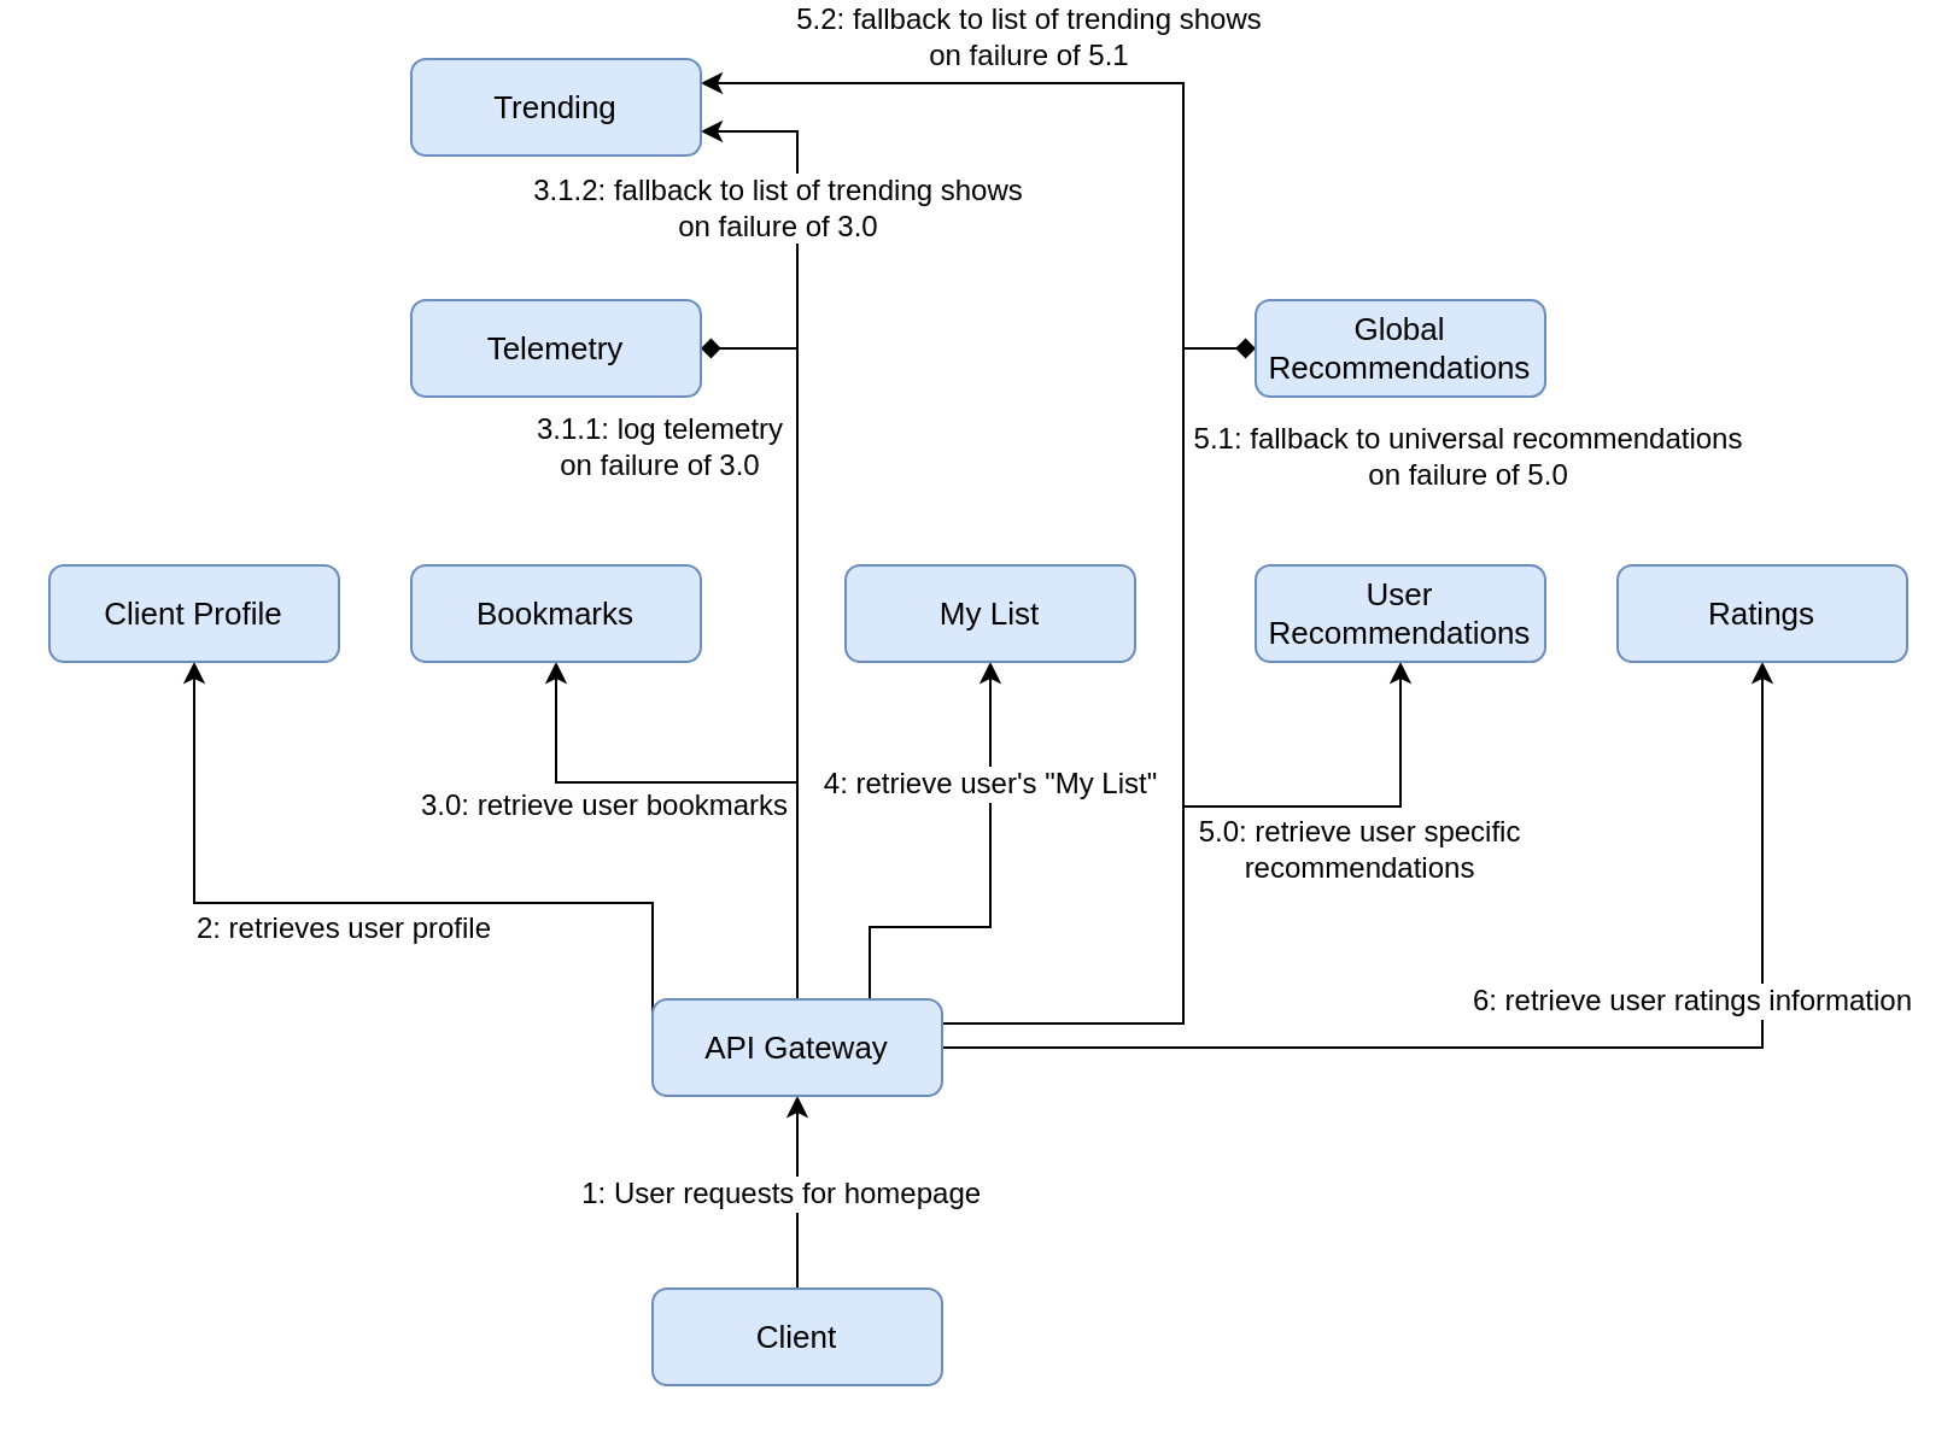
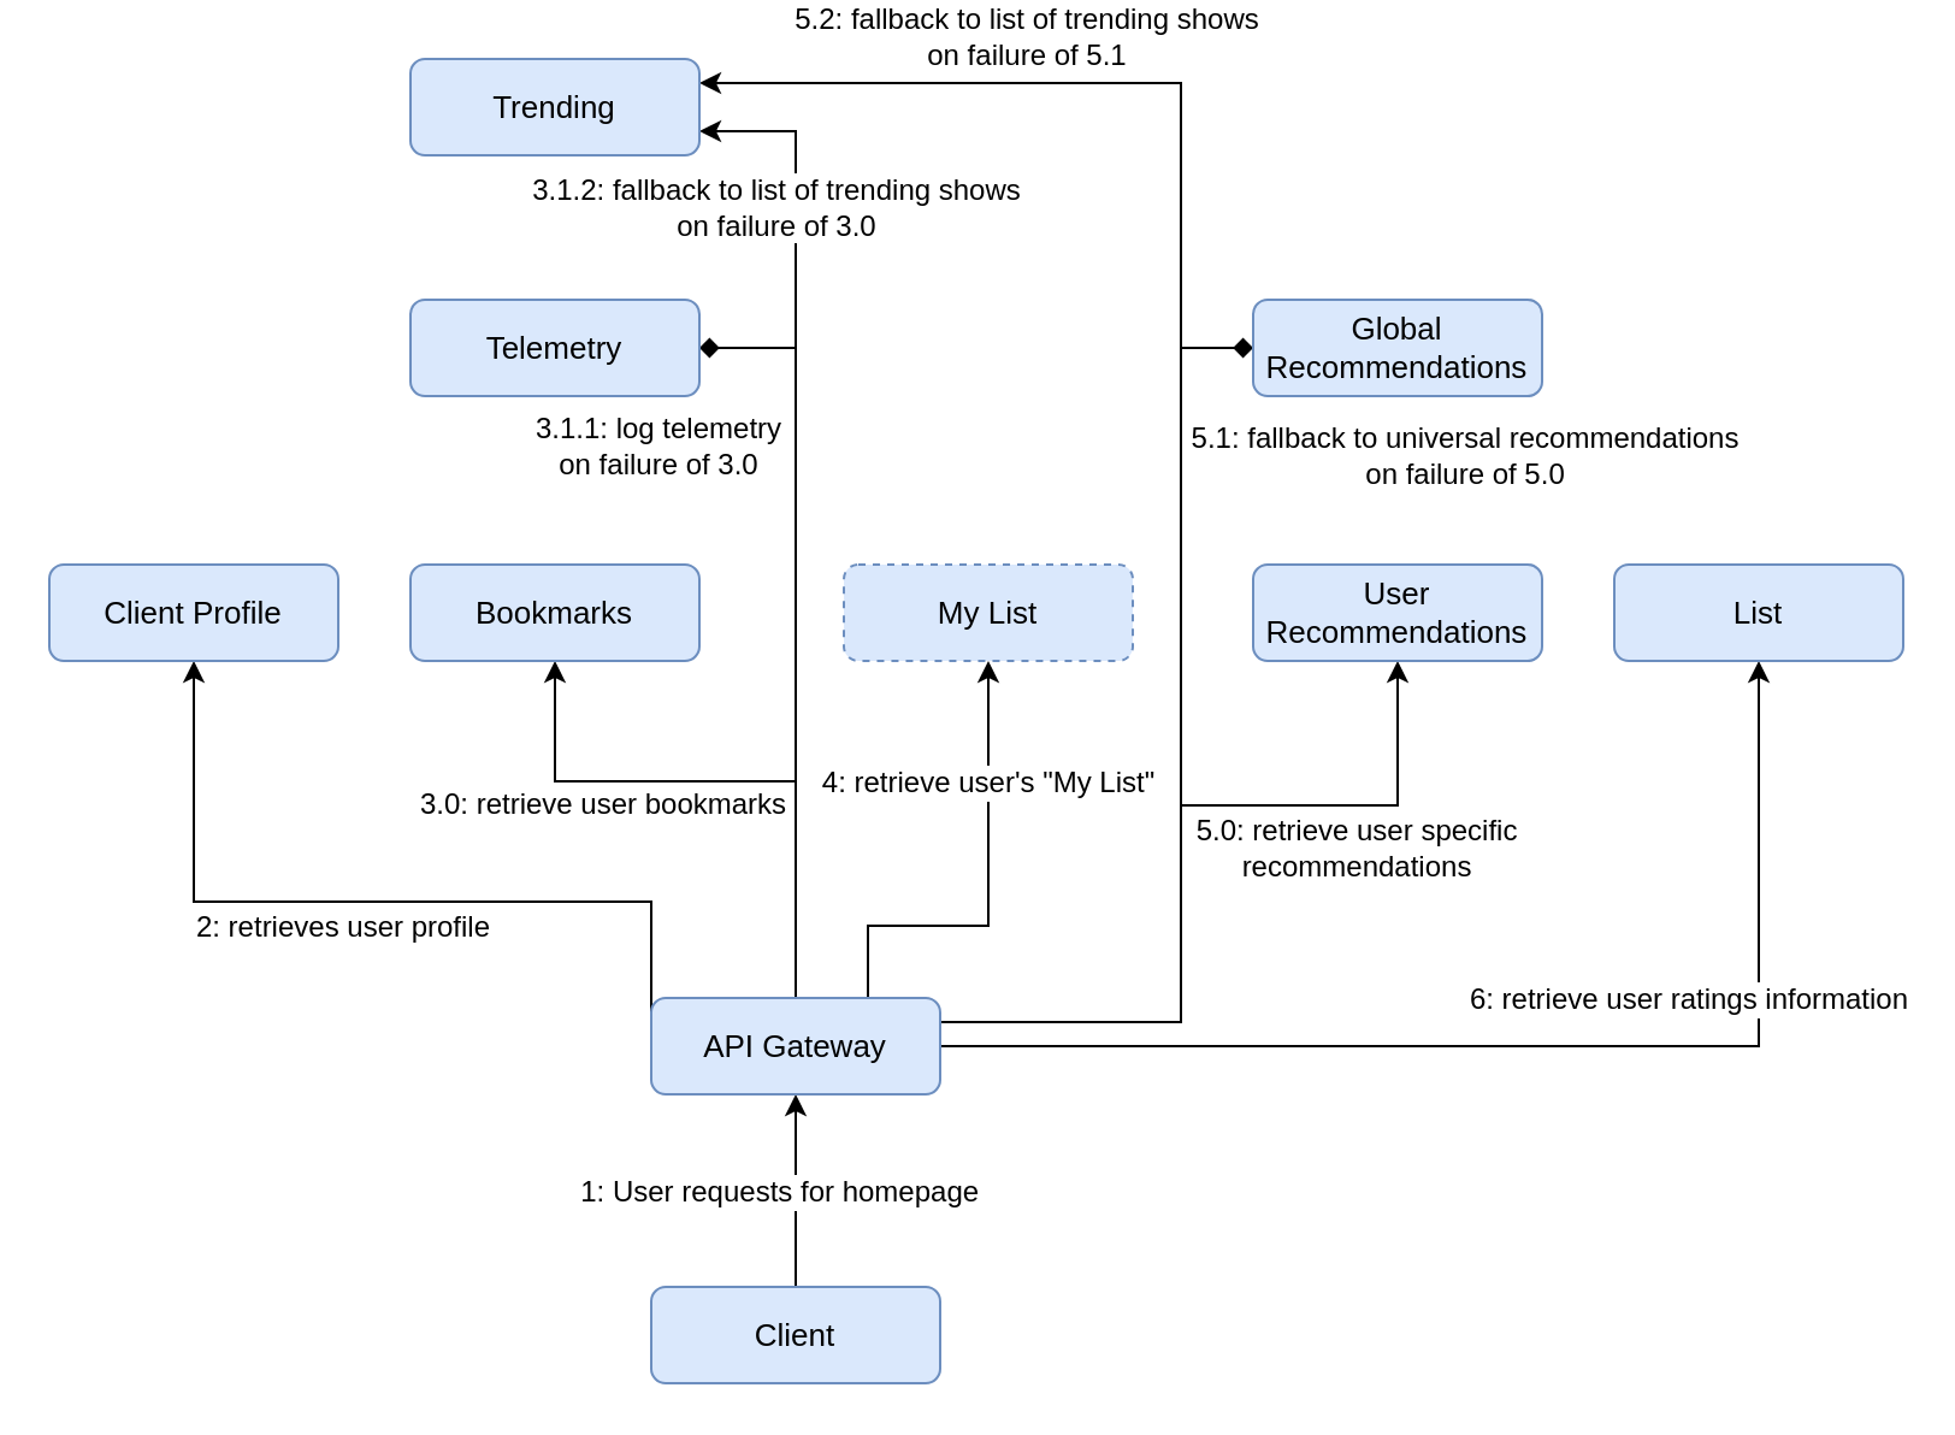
- <mxCell id="24" value="&lt;font style=&quot;font-size: 13px&quot;&gt;My List&lt;/font&gt;" style="rounded=1;whiteSpace=wrap;html=1;fontSize=12;glass=0;strokeWidth=1;shadow=0;fillColor=#dae8fc;strokeColor=#6c8ebf;" parent="1" vertex="1"><mxGeometry x="350" y="230" width="120" height="40" as="geometry" /></mxCell>
+ <mxCell id="24" value="&lt;font style=&quot;font-size: 13px&quot;&gt;My List&lt;/font&gt;" style="rounded=1;whiteSpace=wrap;html=1;fontSize=12;glass=0;strokeWidth=1;shadow=0;fillColor=#dae8fc;strokeColor=#6c8ebf;dashed=1;" parent="1" vertex="1"><mxGeometry x="350" y="230" width="120" height="40" as="geometry" /></mxCell>
- <mxCell id="27" value="&lt;font style=&quot;font-size: 13px&quot;&gt;Ratings&lt;/font&gt;" style="rounded=1;whiteSpace=wrap;html=1;fontSize=12;glass=0;strokeWidth=1;shadow=0;fillColor=#dae8fc;strokeColor=#6c8ebf;" parent="1" vertex="1"><mxGeometry x="670" y="230" width="120" height="40" as="geometry" /></mxCell>
+ <mxCell id="27" value="&lt;font style=&quot;font-size: 13px&quot;&gt;List&lt;/font&gt;" style="rounded=1;whiteSpace=wrap;html=1;fontSize=12;glass=0;strokeWidth=1;shadow=0;fillColor=#dae8fc;strokeColor=#6c8ebf;" parent="1" vertex="1"><mxGeometry x="670" y="230" width="120" height="40" as="geometry" /></mxCell>
